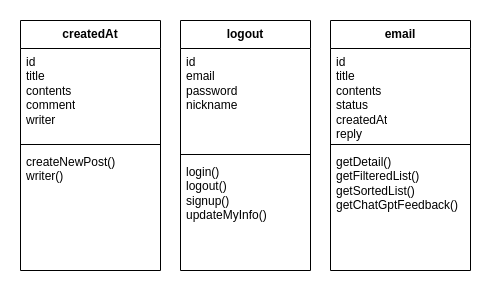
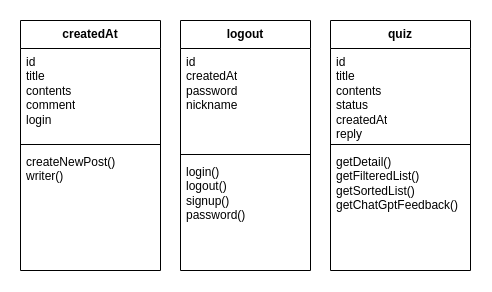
- <mxCell id="10" value="email" style="swimlane;fontStyle=1;align=center;verticalAlign=top;childLayout=stackLayout;horizontal=1;startSize=28;horizontalStack=0;resizeParent=1;resizeParentMax=0;resizeLast=0;collapsible=1;marginBottom=0;whiteSpace=wrap;html=1;" vertex="1" parent="1"><mxGeometry x="330" y="20" width="140" height="250" as="geometry" /></mxCell>
+ <mxCell id="10" value="quiz" style="swimlane;fontStyle=1;align=center;verticalAlign=top;childLayout=stackLayout;horizontal=1;startSize=28;horizontalStack=0;resizeParent=1;resizeParentMax=0;resizeLast=0;collapsible=1;marginBottom=0;whiteSpace=wrap;html=1;" vertex="1" parent="1"><mxGeometry x="330" y="20" width="140" height="250" as="geometry" /></mxCell>
- <mxCell id="7" value="&lt;div&gt;id&lt;/div&gt;&lt;div&gt;&lt;span style=&quot;background-color: initial;&quot;&gt;email&lt;/span&gt;&lt;/div&gt;&lt;div&gt;password&lt;/div&gt;&lt;div&gt;nickname&lt;/div&gt;" style="text;strokeColor=none;fillColor=none;align=left;verticalAlign=top;spacingLeft=4;spacingRight=4;overflow=hidden;rotatable=0;points=[[0,0.5],[1,0.5]];portConstraint=eastwest;whiteSpace=wrap;html=1;" vertex="1" parent="6"><mxGeometry y="28" width="130" height="102" as="geometry" /></mxCell>
+ <mxCell id="7" value="&lt;div&gt;id&lt;/div&gt;&lt;div&gt;&lt;span style=&quot;background-color: initial;&quot;&gt;createdAt&lt;/span&gt;&lt;/div&gt;&lt;div&gt;password&lt;/div&gt;&lt;div&gt;nickname&lt;/div&gt;" style="text;strokeColor=none;fillColor=none;align=left;verticalAlign=top;spacingLeft=4;spacingRight=4;overflow=hidden;rotatable=0;points=[[0,0.5],[1,0.5]];portConstraint=eastwest;whiteSpace=wrap;html=1;" vertex="1" parent="6"><mxGeometry y="28" width="130" height="102" as="geometry" /></mxCell>
- <mxCell id="3" value="&lt;div&gt;id&lt;/div&gt;&lt;div&gt;title&lt;/div&gt;&lt;div&gt;contents&lt;/div&gt;&lt;div&gt;comment&lt;/div&gt;&lt;div&gt;writer&lt;/div&gt;" style="text;strokeColor=none;fillColor=none;align=left;verticalAlign=top;spacingLeft=4;spacingRight=4;overflow=hidden;rotatable=0;points=[[0,0.5],[1,0.5]];portConstraint=eastwest;whiteSpace=wrap;html=1;" vertex="1" parent="2"><mxGeometry y="28" width="140" height="92" as="geometry" /></mxCell>
+ <mxCell id="3" value="&lt;div&gt;id&lt;/div&gt;&lt;div&gt;title&lt;/div&gt;&lt;div&gt;contents&lt;/div&gt;&lt;div&gt;comment&lt;/div&gt;&lt;div&gt;login&lt;/div&gt;" style="text;strokeColor=none;fillColor=none;align=left;verticalAlign=top;spacingLeft=4;spacingRight=4;overflow=hidden;rotatable=0;points=[[0,0.5],[1,0.5]];portConstraint=eastwest;whiteSpace=wrap;html=1;" vertex="1" parent="2"><mxGeometry y="28" width="140" height="92" as="geometry" /></mxCell>
- <mxCell id="9" value="login()&lt;div&gt;logout()&lt;/div&gt;&lt;div&gt;signup()&lt;/div&gt;&lt;div&gt;updateMyInfo()&amp;nbsp;&lt;/div&gt;" style="text;strokeColor=none;fillColor=none;align=left;verticalAlign=top;spacingLeft=4;spacingRight=4;overflow=hidden;rotatable=0;points=[[0,0.5],[1,0.5]];portConstraint=eastwest;whiteSpace=wrap;html=1;" vertex="1" parent="6"><mxGeometry y="138" width="130" height="112" as="geometry" /></mxCell>
+ <mxCell id="9" value="login()&lt;div&gt;logout()&lt;/div&gt;&lt;div&gt;signup()&lt;/div&gt;&lt;div&gt;password()&amp;nbsp;&lt;/div&gt;" style="text;strokeColor=none;fillColor=none;align=left;verticalAlign=top;spacingLeft=4;spacingRight=4;overflow=hidden;rotatable=0;points=[[0,0.5],[1,0.5]];portConstraint=eastwest;whiteSpace=wrap;html=1;" vertex="1" parent="6"><mxGeometry y="138" width="130" height="112" as="geometry" /></mxCell>
